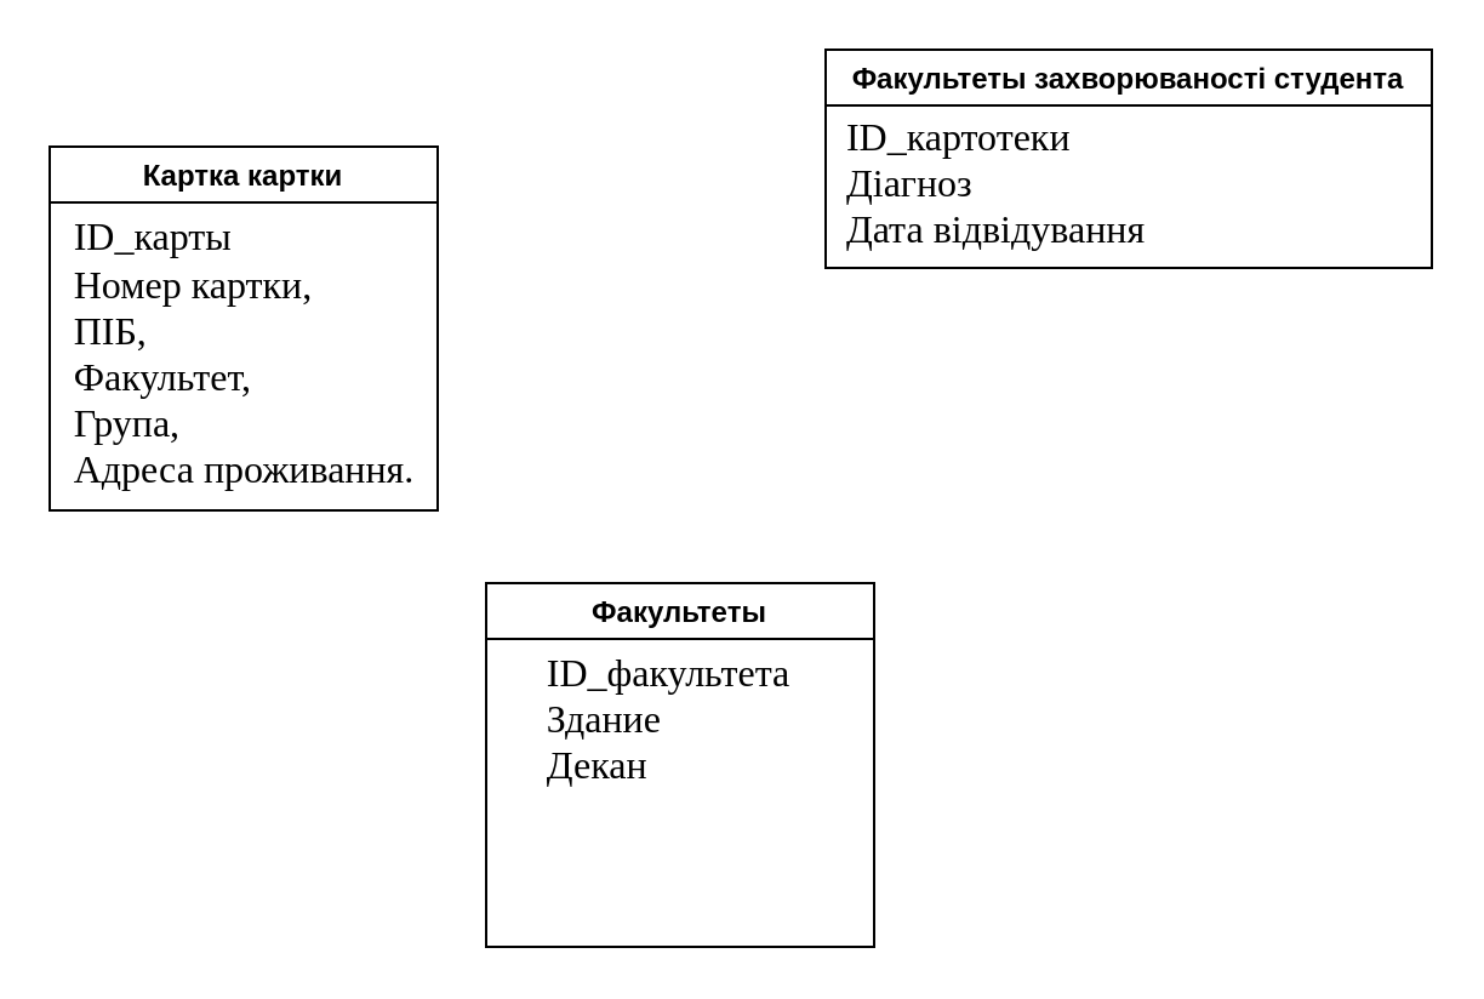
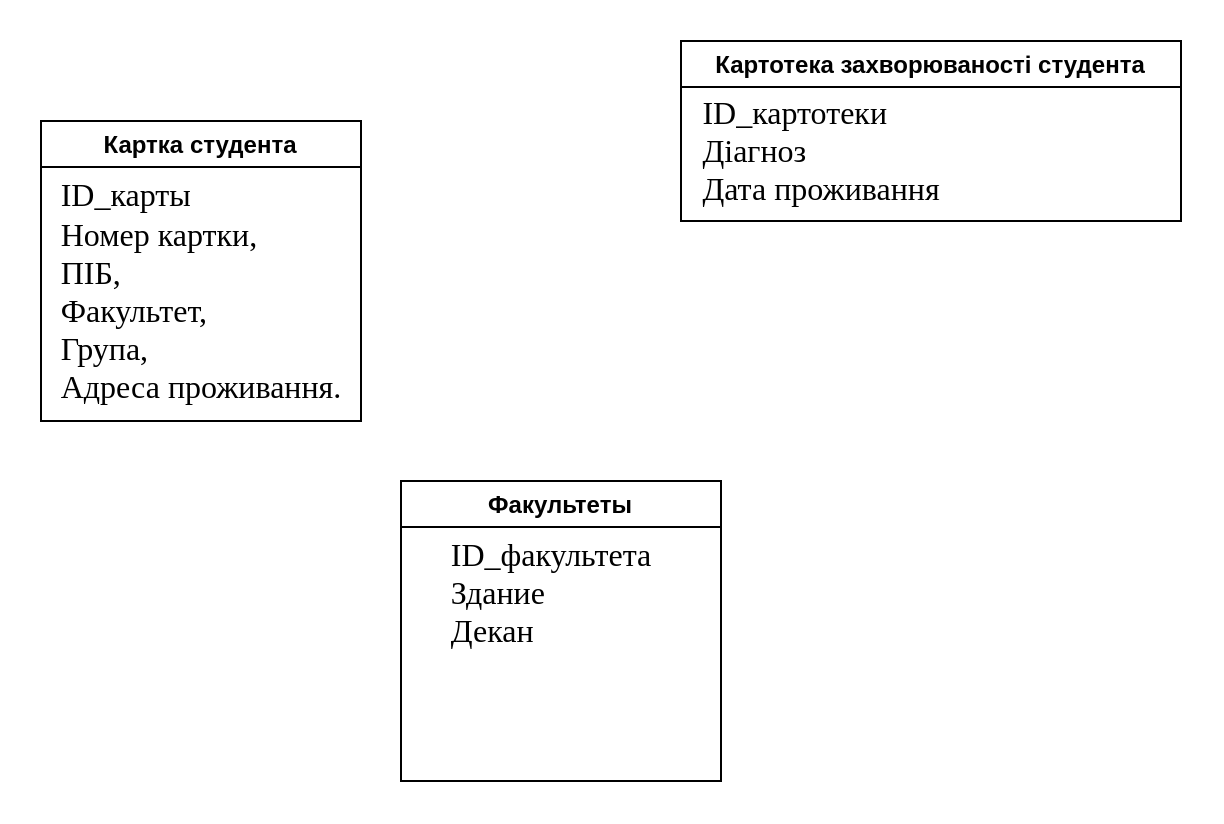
- <mxCell id="4" value="Факультеты захворюваності студента" style="swimlane;sketch=0;startSize=23;" parent="1" vertex="1"><mxGeometry x="340" y="20" width="250" height="90" as="geometry" /></mxCell>
+ <mxCell id="4" value="Картотека захворюваності студента" style="swimlane;sketch=0;startSize=23;" parent="1" vertex="1"><mxGeometry x="340" y="20" width="250" height="90" as="geometry" /></mxCell>
- <mxCell id="2" value="Картка картки" style="swimlane;sketch=0;startSize=23;" parent="1" vertex="1"><mxGeometry x="20" y="60" width="160" height="150" as="geometry" /></mxCell>
+ <mxCell id="2" value="Картка студента" style="swimlane;sketch=0;startSize=23;" parent="1" vertex="1"><mxGeometry x="20" y="60" width="160" height="150" as="geometry" /></mxCell>
- <mxCell id="5" value="&lt;div style=&quot;text-align: left&quot;&gt;&lt;span style=&quot;font-family: &amp;#34;times new roman&amp;#34; ; font-size: 16px&quot;&gt;ID_картотеки&lt;/span&gt;&lt;span style=&quot;background-color: transparent ; font-family: &amp;#34;times new roman&amp;#34; ; font-size: 12pt ; text-indent: 35.45pt&quot;&gt;&lt;br&gt;Діагноз&lt;br&gt;Дата відвідування&lt;/span&gt;&lt;br&gt;&lt;/div&gt;" style="text;html=1;align=center;verticalAlign=middle;resizable=0;points=[];autosize=1;" parent="4" vertex="1"><mxGeometry y="30" width="140" height="50" as="geometry" /></mxCell>
+ <mxCell id="5" value="&lt;div style=&quot;text-align: left&quot;&gt;&lt;span style=&quot;font-family: &amp;#34;times new roman&amp;#34; ; font-size: 16px&quot;&gt;ID_картотеки&lt;/span&gt;&lt;span style=&quot;background-color: transparent ; font-family: &amp;#34;times new roman&amp;#34; ; font-size: 12pt ; text-indent: 35.45pt&quot;&gt;&lt;br&gt;Діагноз&lt;br&gt;Дата проживання&lt;/span&gt;&lt;br&gt;&lt;/div&gt;" style="text;html=1;align=center;verticalAlign=middle;resizable=0;points=[];autosize=1;" parent="4" vertex="1"><mxGeometry y="30" width="140" height="50" as="geometry" /></mxCell>
